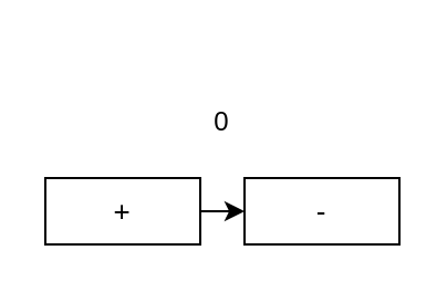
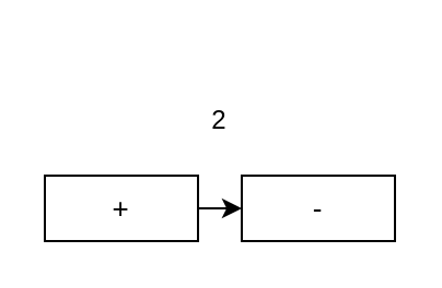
- <mxCell id="2" value="0" style="text;html=1;strokeColor=none;fillColor=none;align=center;verticalAlign=middle;whiteSpace=wrap;rounded=0;" vertex="1" parent="1"><mxGeometry x="40" y="20" width="120" height="70" as="geometry" /></mxCell>
+ <mxCell id="2" value="2" style="text;html=1;strokeColor=none;fillColor=none;align=center;verticalAlign=middle;whiteSpace=wrap;rounded=0;" vertex="1" parent="1"><mxGeometry x="40" y="20" width="120" height="70" as="geometry" /></mxCell>
